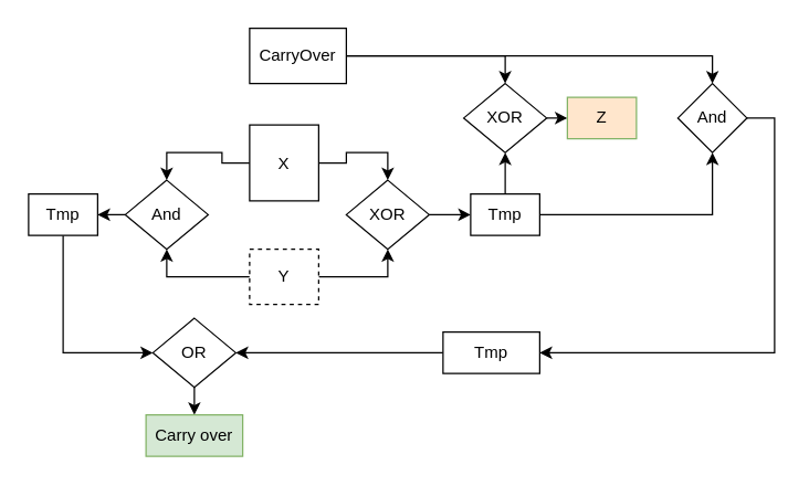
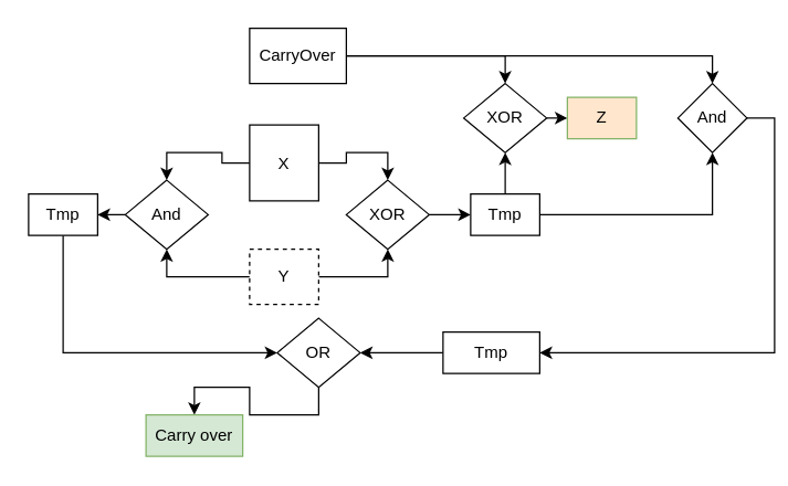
- <mxCell id="28" value="OR" style="rhombus;whiteSpace=wrap;html=1;" parent="1" vertex="1"><mxGeometry x="110" y="230" width="60" height="50" as="geometry" /></mxCell>
+ <mxCell id="28" value="OR" style="rhombus;whiteSpace=wrap;html=1;" parent="1" vertex="1"><mxGeometry x="200" y="230" width="60" height="50" as="geometry" /></mxCell>
